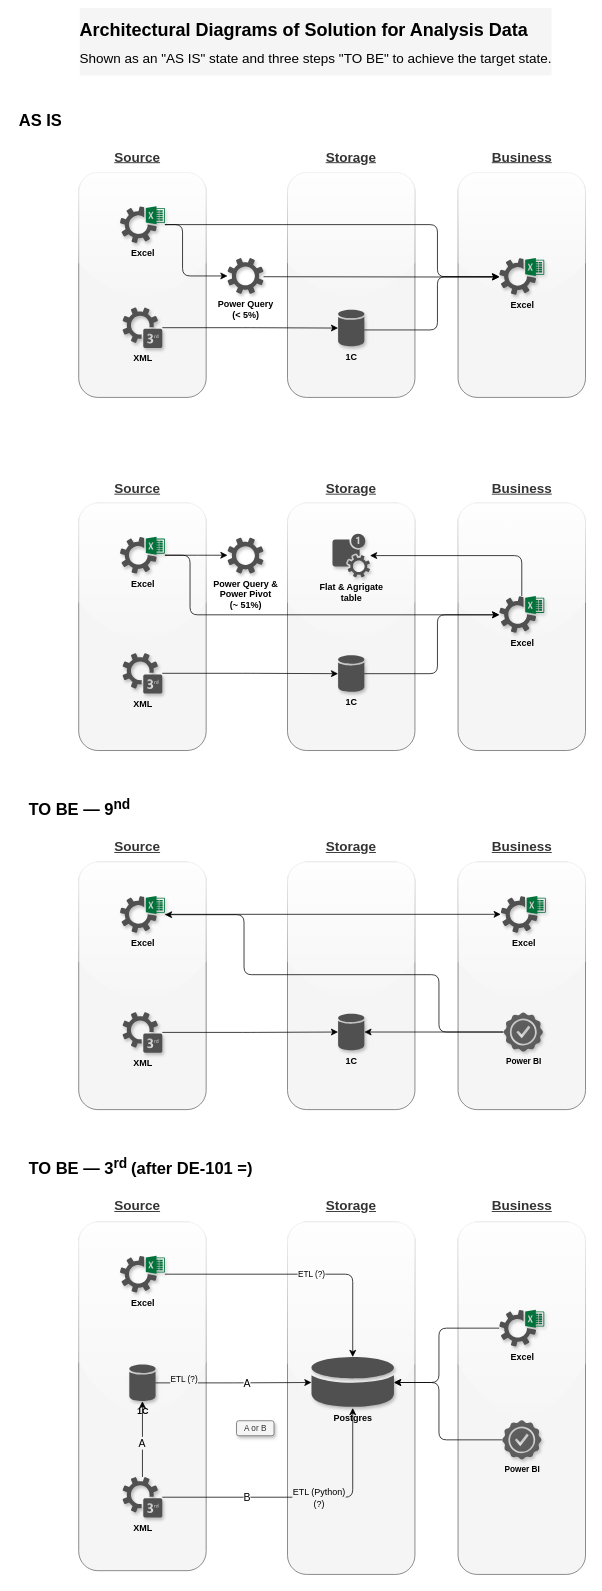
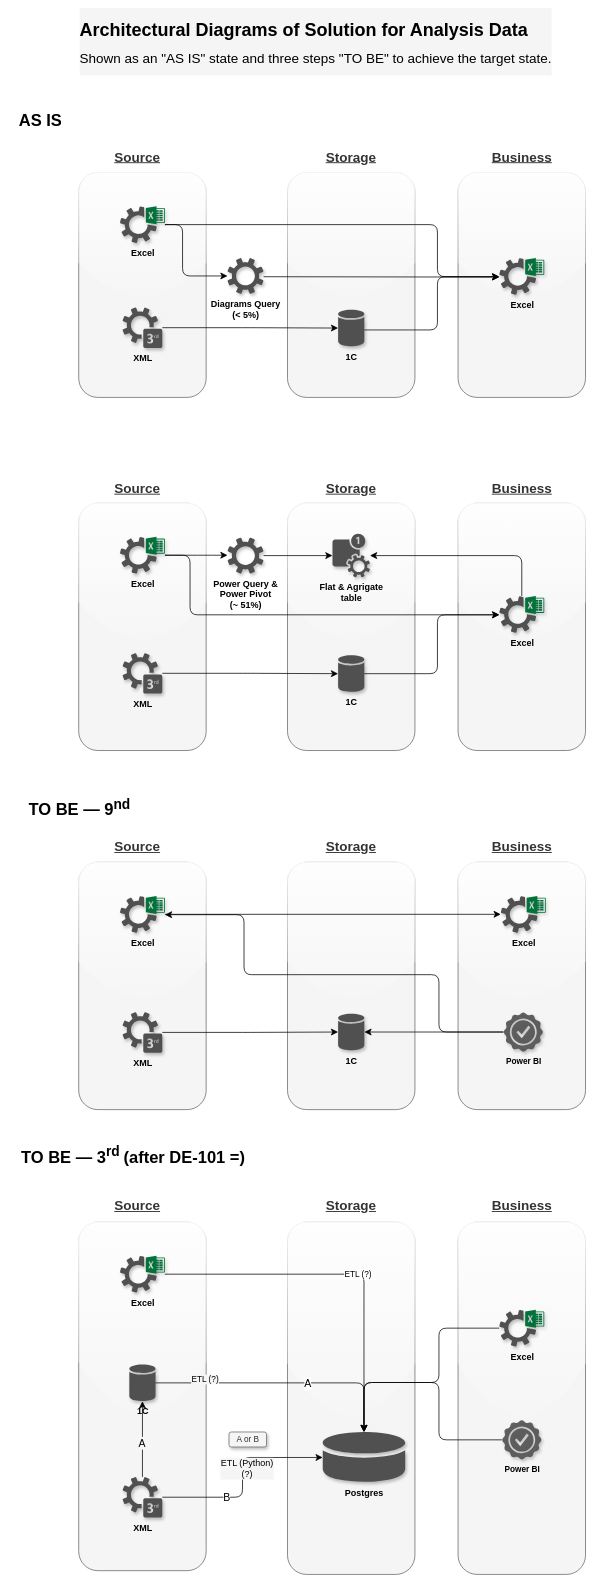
- <mxCell id="2" value="&lt;b&gt;Power Query&lt;br&gt;(&amp;lt; 5%)&lt;/b&gt;" style="pointerEvents=1;shadow=1;dashed=0;html=1;strokeColor=none;fillColor=#505050;labelPosition=center;verticalLabelPosition=bottom;verticalAlign=top;outlineConnect=0;align=center;shape=mxgraph.office.concepts.settings;rounded=1;" vertex="1" parent="1"><mxGeometry x="303" y="343" width="48" height="48" as="geometry" /></mxCell>
+ <mxCell id="2" value="&lt;b&gt;Diagrams Query&lt;br&gt;(&amp;lt; 5%)&lt;/b&gt;" style="pointerEvents=1;shadow=1;dashed=0;html=1;strokeColor=none;fillColor=#505050;labelPosition=center;verticalLabelPosition=bottom;verticalAlign=top;outlineConnect=0;align=center;shape=mxgraph.office.concepts.settings;rounded=1;" vertex="1" parent="1"><mxGeometry x="303" y="343" width="48" height="48" as="geometry" /></mxCell>
+ <mxCell id="38" style="edgeStyle=orthogonalEdgeStyle;jumpSize=6;orthogonalLoop=1;jettySize=auto;html=1;shadow=0;endSize=7;strokeWidth=1;fontSize=11;spacing=2;" edge="1" parent="1" source="23" target="32"><mxGeometry relative="1" as="geometry"><mxPoint x="438" y="739.571" as="targetPoint" /></mxGeometry></mxCell>
- <mxCell id="59" value="&lt;h1 style=&quot;font-size: 22px&quot;&gt;TO BE — 3&lt;sup&gt;rd&amp;nbsp;&lt;/sup&gt;(after DE-101 =)&lt;/h1&gt;" style="text;html=1;strokeColor=none;fillColor=none;spacing=5;spacingTop=-20;whiteSpace=wrap;overflow=hidden;shadow=1;glass=1;labelBackgroundColor=none;fontSize=18;align=left;fontStyle=0;rounded=1;" vertex="1" parent="1"><mxGeometry x="33" y="1535" width="312" height="40" as="geometry" /></mxCell>
+ <mxCell id="59" value="&lt;h1 style=&quot;font-size: 22px&quot;&gt;TO BE — 3&lt;sup&gt;rd&amp;nbsp;&lt;/sup&gt;(after DE-101 =)&lt;/h1&gt;" style="text;html=1;strokeColor=none;fillColor=none;spacing=5;spacingTop=-20;whiteSpace=wrap;overflow=hidden;shadow=1;glass=1;labelBackgroundColor=none;fontSize=18;align=left;fontStyle=0;rounded=1;" vertex="1" parent="1"><mxGeometry x="23" y="1520" width="312" height="40" as="geometry" /></mxCell>
- <mxCell id="76" value="&lt;b&gt;Postgres&lt;/b&gt;" style="shadow=1;dashed=0;html=1;strokeColor=none;fillColor=#505050;labelPosition=center;verticalLabelPosition=bottom;verticalAlign=top;outlineConnect=0;align=center;shape=mxgraph.office.databases.database_mini_1;rounded=1;" vertex="1" parent="1"><mxGeometry x="415" y="1809" width="110" height="68" as="geometry" /></mxCell>
+ <mxCell id="76" value="&lt;b&gt;Postgres&lt;/b&gt;" style="shadow=1;dashed=0;html=1;strokeColor=none;fillColor=#505050;labelPosition=center;verticalLabelPosition=bottom;verticalAlign=top;outlineConnect=0;align=center;shape=mxgraph.office.databases.database_mini_1;rounded=1;" vertex="1" parent="1"><mxGeometry x="430" y="1909" width="110" height="68" as="geometry" /></mxCell>
- <mxCell id="85" value="A or B" style="text;html=1;align=center;verticalAlign=middle;resizable=0;points=[];autosize=1;fontSize=11;glass=0;shadow=1;fillColor=#f5f5f5;strokeColor=#666666;fontColor=#333333;rounded=1;" vertex="1" parent="1"><mxGeometry x="315" y="1894" width="50" height="20" as="geometry" /></mxCell>
+ <mxCell id="85" value="A or B" style="text;html=1;align=center;verticalAlign=middle;resizable=0;points=[];autosize=1;fontSize=11;glass=0;shadow=1;fillColor=#f5f5f5;strokeColor=#666666;fontColor=#333333;rounded=1;" vertex="1" parent="1"><mxGeometry x="305" y="1909" width="50" height="20" as="geometry" /></mxCell>
